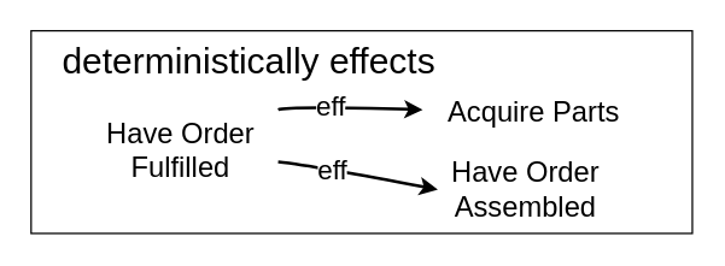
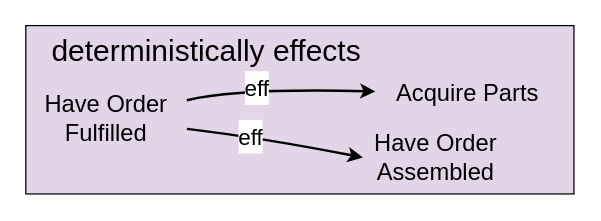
- <mxCell id="7" value="Acquire Parts" style="text;html=1;align=center;verticalAlign=middle;whiteSpace=wrap;rounded=0;fontSize=19;" parent="1" vertex="1"><mxGeometry x="280" y="64" width="148" height="21.16" as="geometry" /></mxCell>
+ <mxCell id="7" value="Acquire Parts" style="text;html=1;align=center;verticalAlign=middle;whiteSpace=wrap;rounded=0;fontSize=19;" parent="1" vertex="1"><mxGeometry x="300" y="64" width="148" height="21.16" as="geometry" /></mxCell>
- <mxCell id="2" value="deterministically effects" style="rounded=0;whiteSpace=wrap;html=1;align=left;fontSize=24;spacingLeft=19;horizontal=1;verticalAlign=top;" parent="1" vertex="1"><mxGeometry x="20" y="20" width="439" height="134.84" as="geometry" /></mxCell>
+ <mxCell id="2" value="deterministically effects" style="rounded=0;whiteSpace=wrap;html=1;align=left;fontSize=24;spacingLeft=19;horizontal=1;verticalAlign=top;fillColor=#e1d5e7;" parent="1" vertex="1"><mxGeometry x="20" y="20" width="439" height="134.84" as="geometry" /></mxCell>
- <mxCell id="3" value="Have Order Fulfilled" style="text;html=1;align=center;verticalAlign=middle;whiteSpace=wrap;rounded=0;fontSize=19;" parent="1" vertex="1"><mxGeometry x="55" y="65" width="129" height="70" as="geometry" /></mxCell>
+ <mxCell id="3" value="Have Order Fulfilled" style="text;html=1;align=center;verticalAlign=middle;whiteSpace=wrap;rounded=0;fontSize=19;" parent="1" vertex="1"><mxGeometry x="20" y="60" width="129" height="70" as="geometry" /></mxCell>
